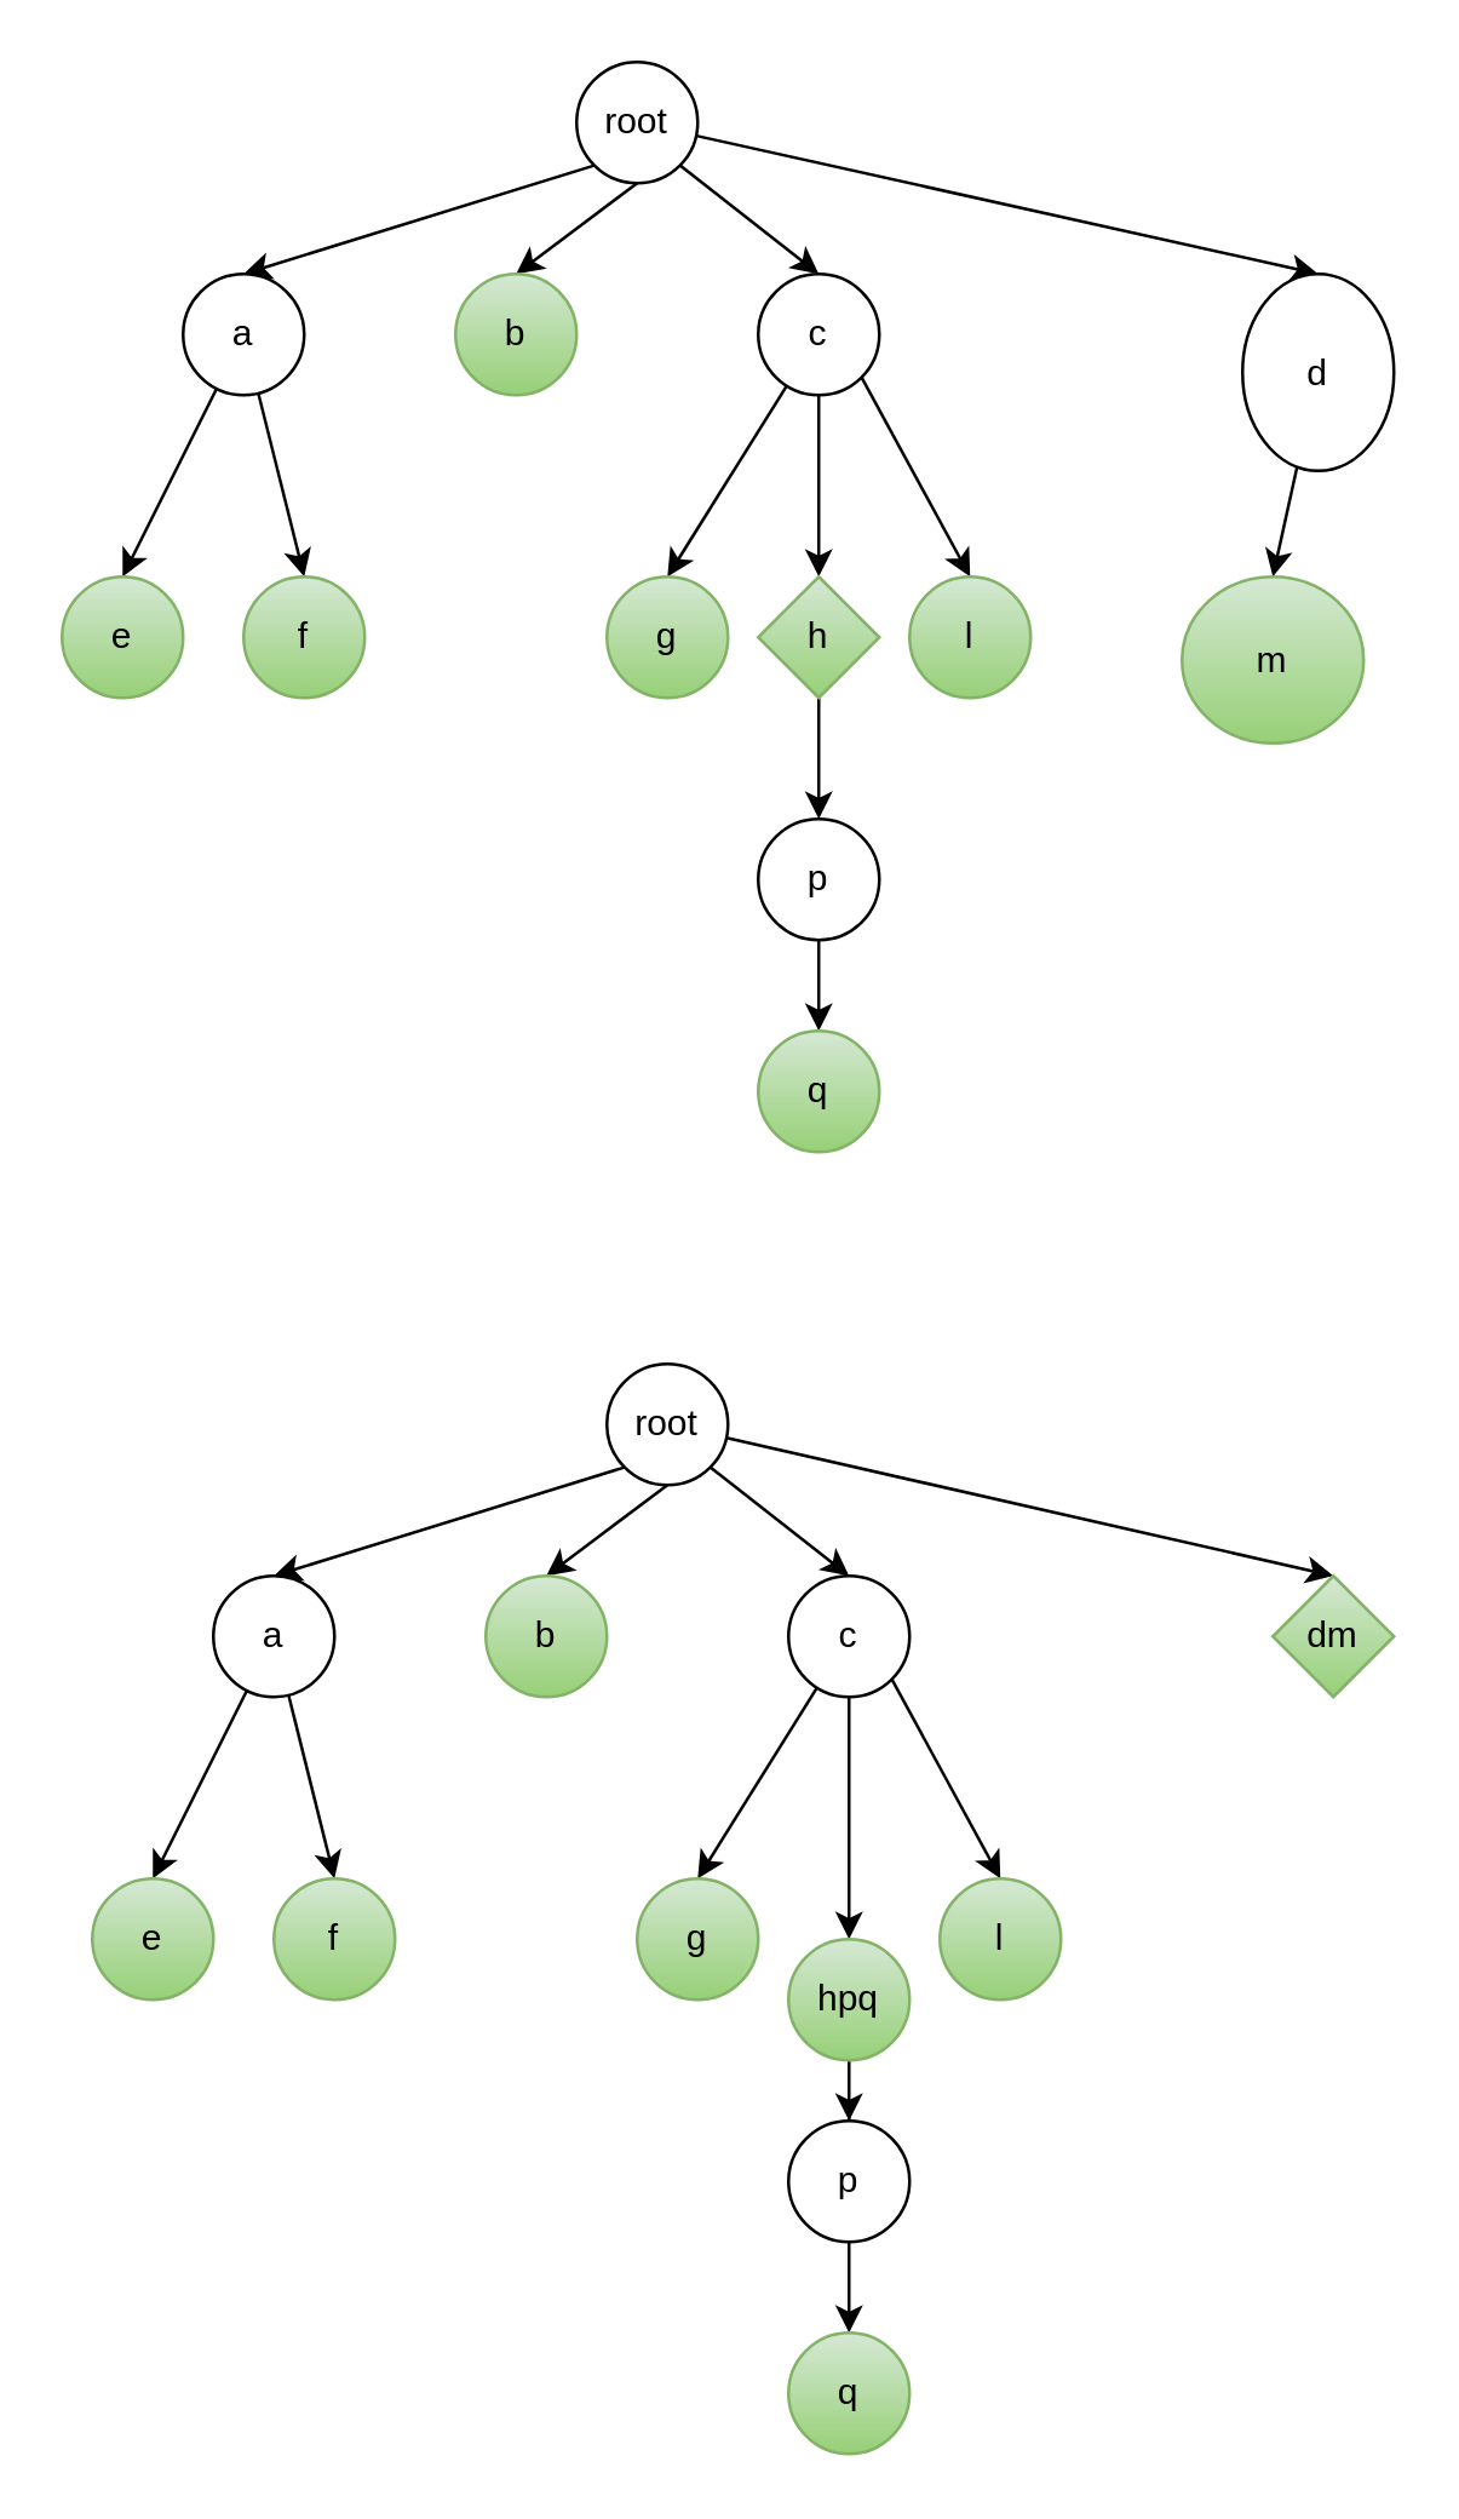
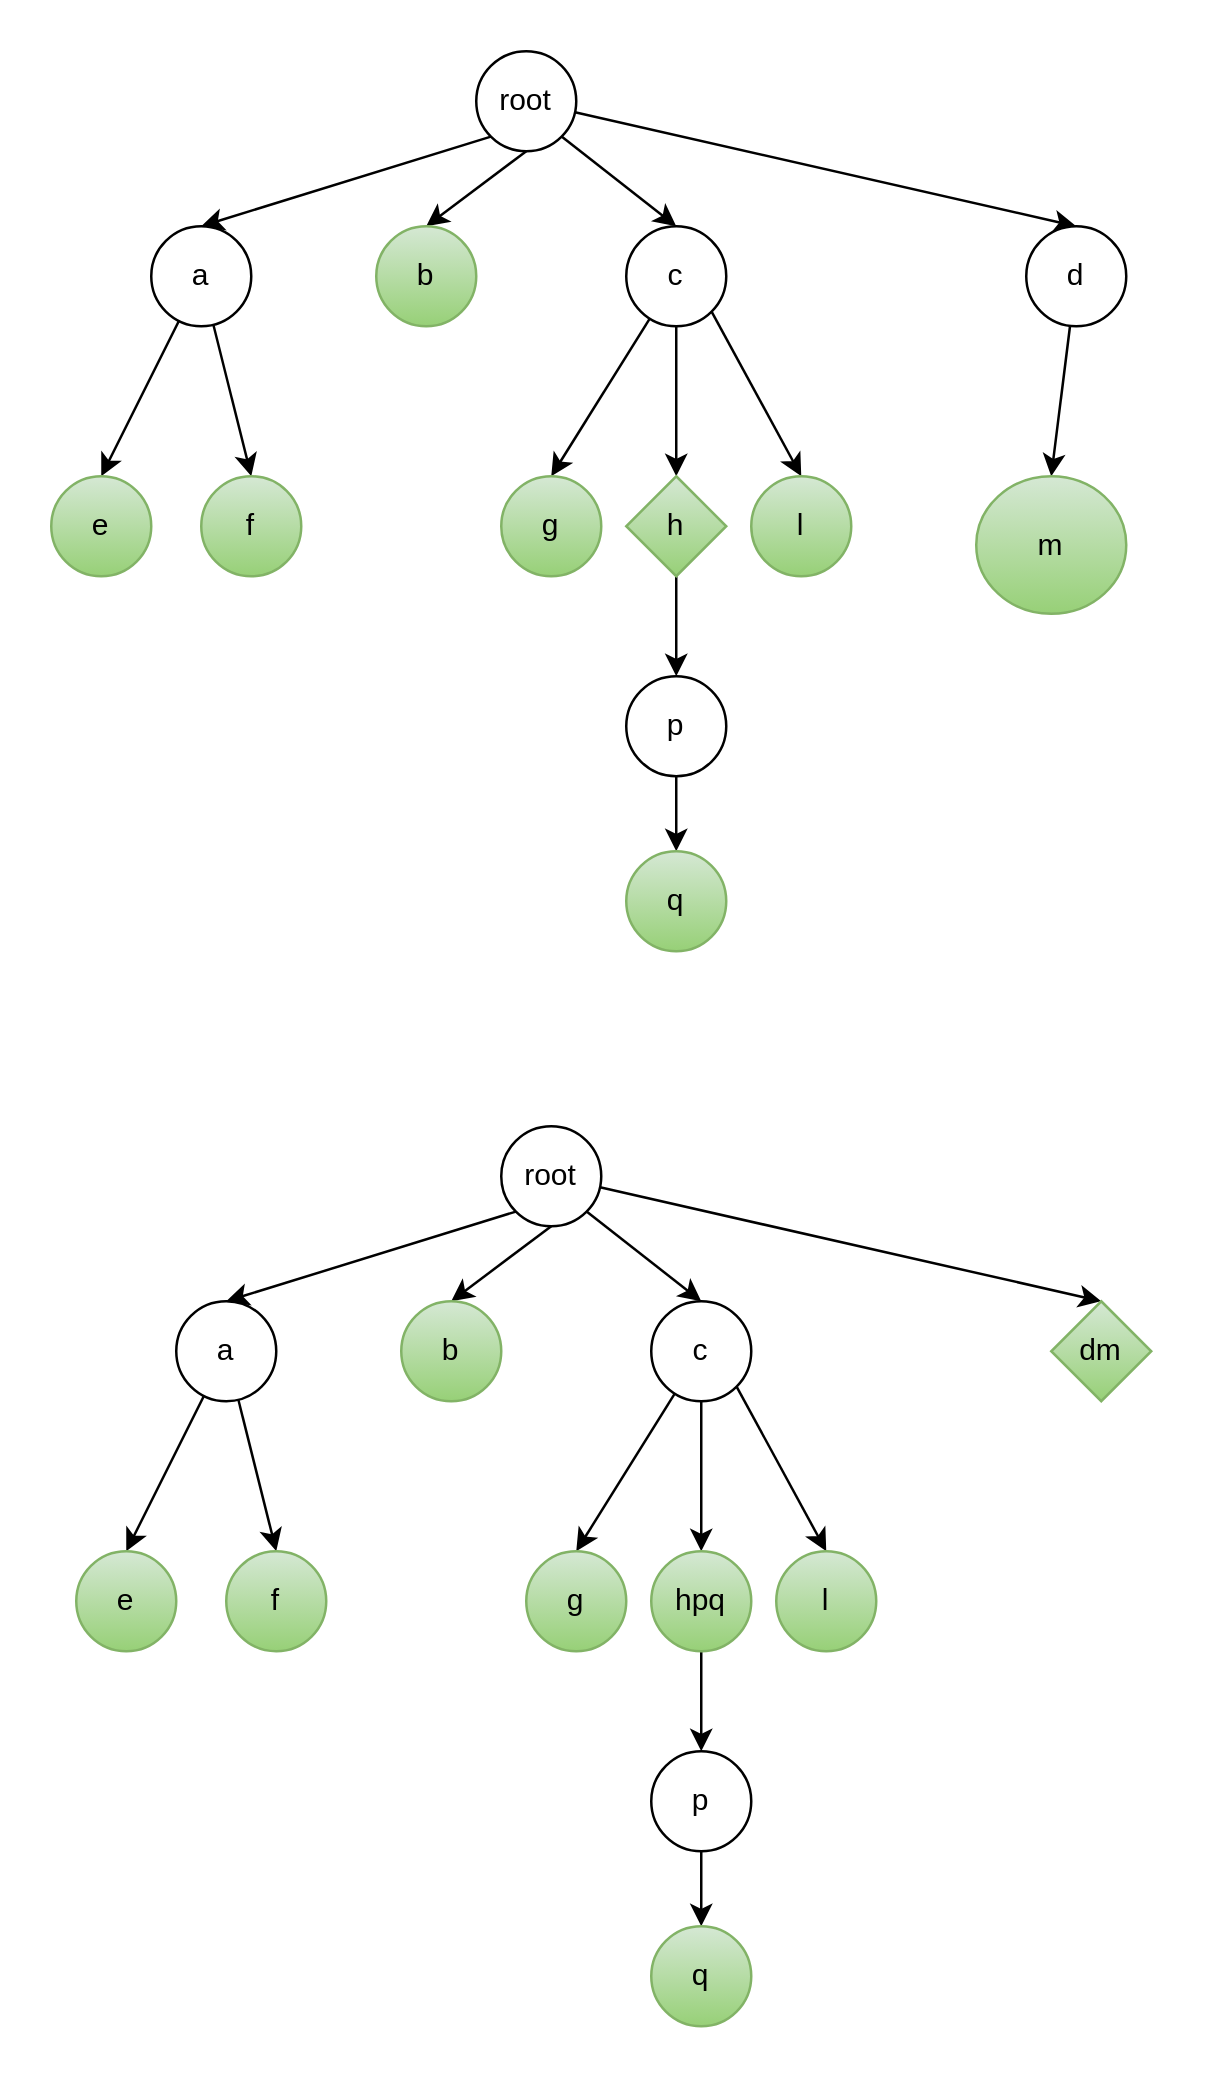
- <mxCell id="16" value="d" style="ellipse;whiteSpace=wrap;html=1;aspect=fixed;" vertex="1" parent="1"><mxGeometry x="410" y="90" width="50" height="65" as="geometry" /></mxCell>
+ <mxCell id="16" value="d" style="ellipse;whiteSpace=wrap;html=1;aspect=fixed;" vertex="1" parent="1"><mxGeometry x="410" y="90" width="40" height="40" as="geometry" /></mxCell>
- <mxCell id="45" value="hpq" style="ellipse;whiteSpace=wrap;html=1;aspect=fixed;fillColor=#d5e8d4;gradientColor=#97d077;strokeColor=#82b366;" vertex="1" parent="1"><mxGeometry x="260" y="640" width="40" height="40" as="geometry" /></mxCell>
+ <mxCell id="45" value="hpq" style="ellipse;whiteSpace=wrap;html=1;aspect=fixed;fillColor=#d5e8d4;gradientColor=#97d077;strokeColor=#82b366;" vertex="1" parent="1"><mxGeometry x="260" y="620" width="40" height="40" as="geometry" /></mxCell>
